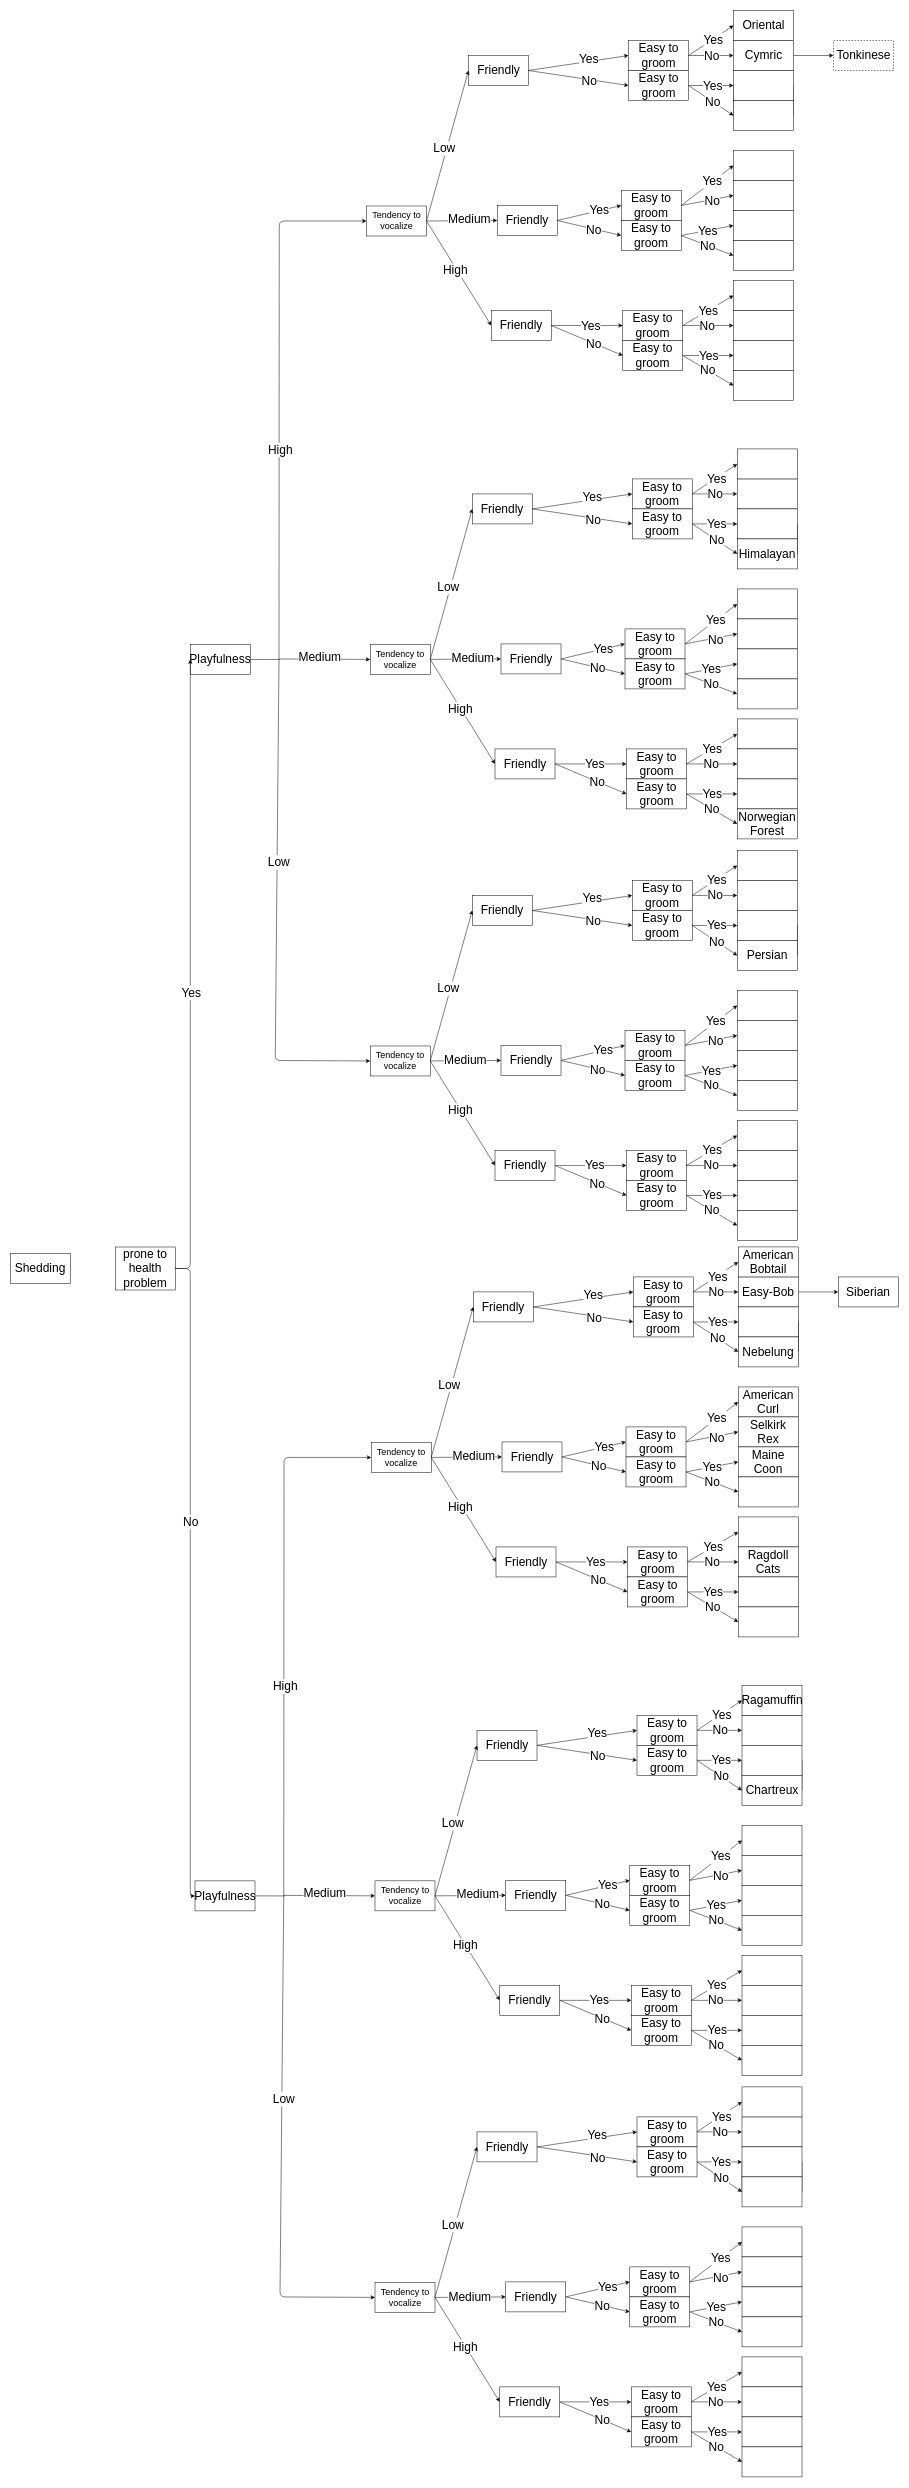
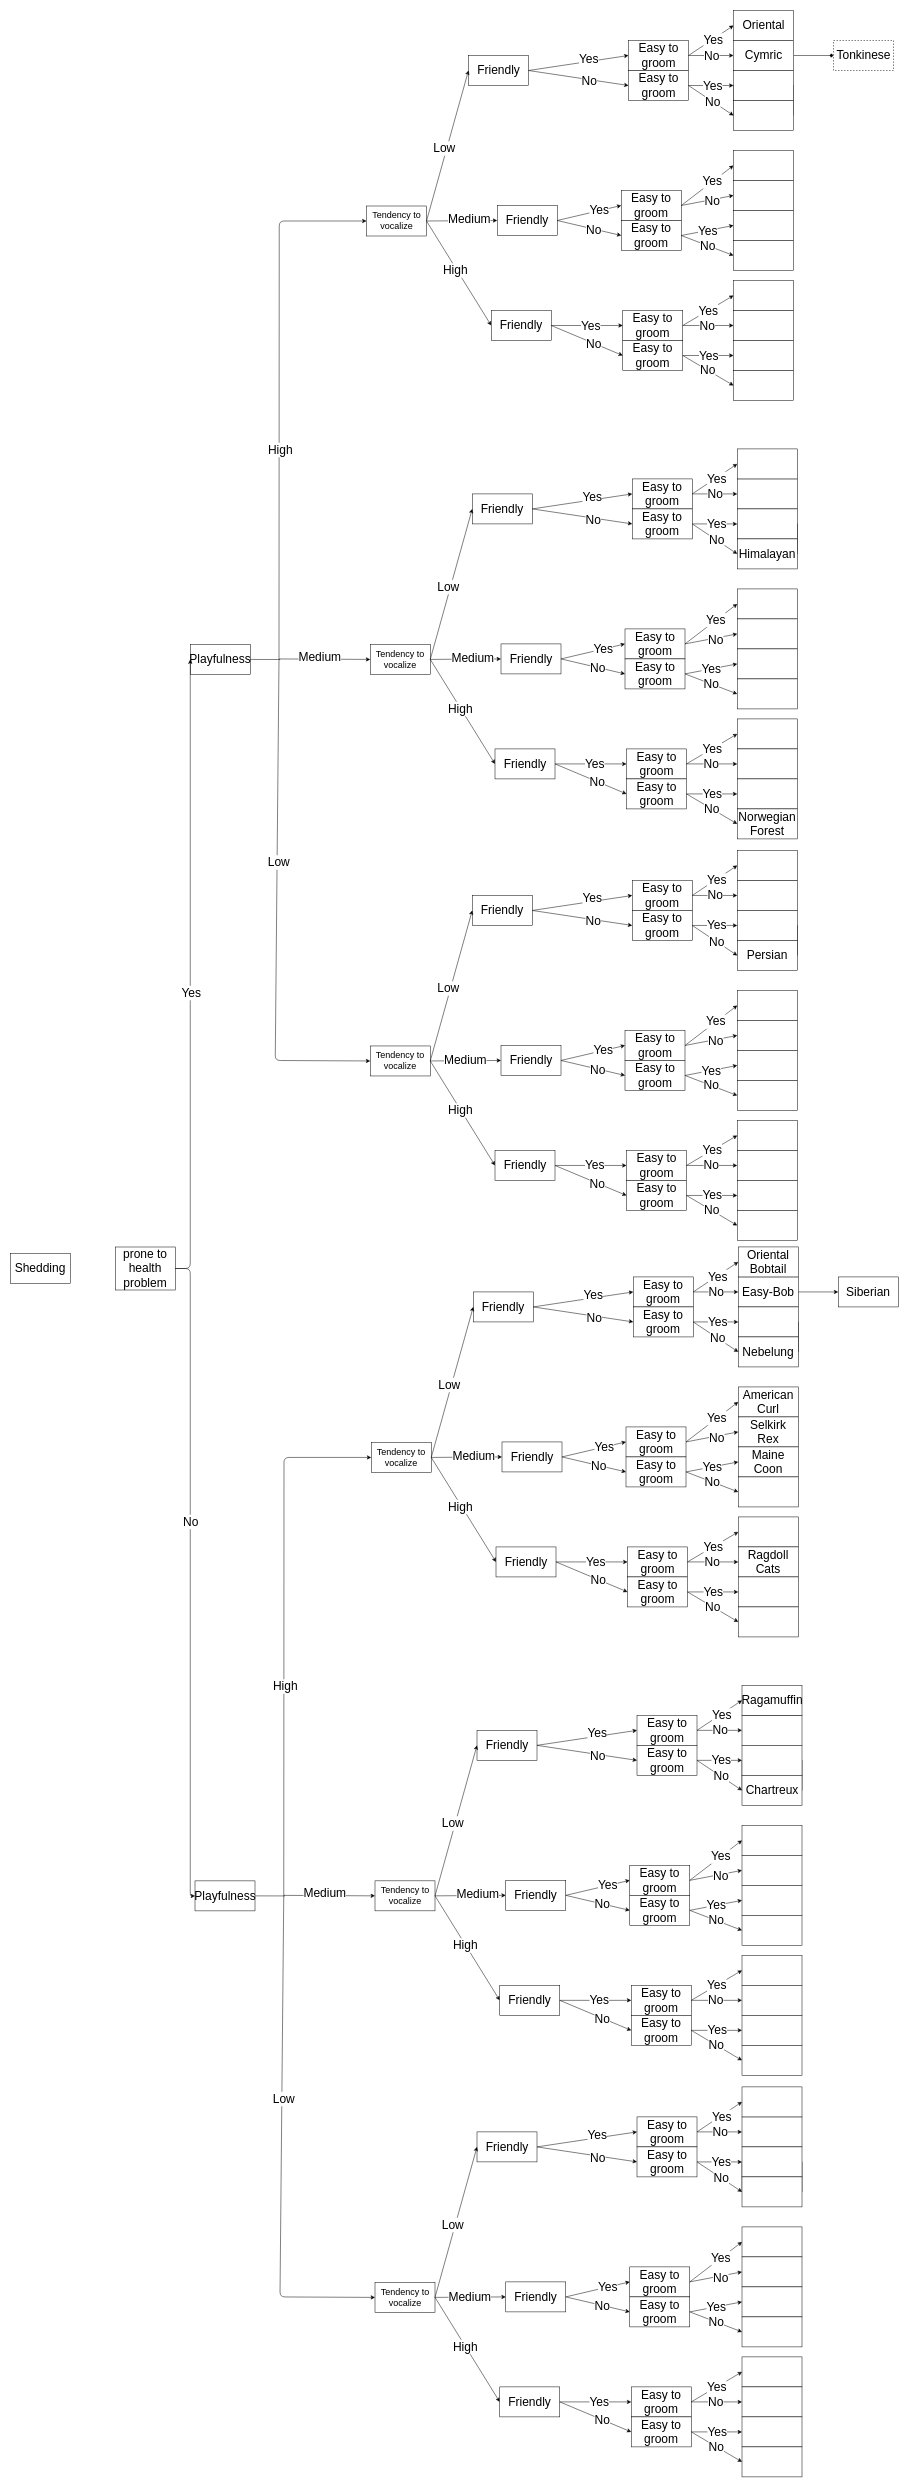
- <mxCell id="46" value="" style="edgeStyle=orthogonalEdgeStyle;rounded=0;orthogonalLoop=1;jettySize=auto;html=1;" edge="1" parent="1" source="47" target="48"><mxGeometry relative="1" as="geometry" /></mxCell>
+ <mxCell id="46" value="" style="edgeStyle=orthogonalEdgeStyle;rounded=0;orthogonalLoop=1;jettySize=auto;html=1;endArrow=diamond;" edge="1" parent="1" source="47" target="48"><mxGeometry relative="1" as="geometry" /></mxCell>
- <mxCell id="285" value="&lt;font style=&quot;font-size: 24px&quot;&gt;American Bobtail&lt;/font&gt;" style="rounded=0;whiteSpace=wrap;html=1;" parent="1" vertex="1"><mxGeometry x="1476" y="2492.857" width="120" height="60" as="geometry" /></mxCell>
+ <mxCell id="285" value="&lt;font style=&quot;font-size: 24px&quot;&gt;Oriental Bobtail&lt;/font&gt;" style="rounded=0;whiteSpace=wrap;html=1;" parent="1" vertex="1"><mxGeometry x="1476" y="2492.857" width="120" height="60" as="geometry" /></mxCell>
